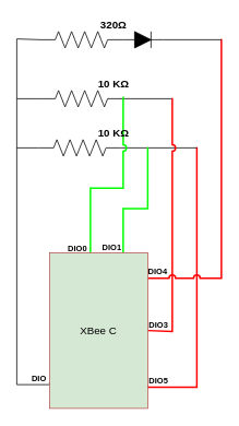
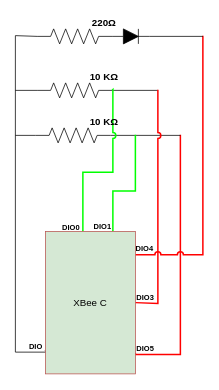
- <mxCell id="18" value="&lt;b style=&quot;font-size: 13px;&quot;&gt;320&lt;span&gt;Ω&lt;/span&gt;&lt;/b&gt;" style="text;html=1;align=center;verticalAlign=middle;resizable=0;points=[];autosize=1;strokeColor=none;fillColor=none;fontSize=14;" vertex="1" parent="1"><mxGeometry x="113" y="20" width="50" height="20" as="geometry" /></mxCell>
+ <mxCell id="18" value="&lt;b style=&quot;font-size: 13px;&quot;&gt;220&lt;span&gt;Ω&lt;/span&gt;&lt;/b&gt;" style="text;html=1;align=center;verticalAlign=middle;resizable=0;points=[];autosize=1;strokeColor=none;fillColor=none;fontSize=14;" vertex="1" parent="1"><mxGeometry x="113" y="20" width="50" height="20" as="geometry" /></mxCell>
